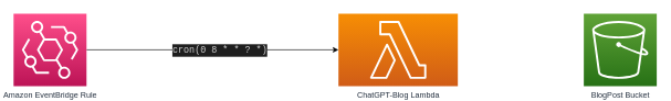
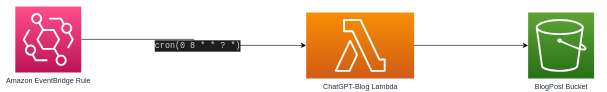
- <mxCell id="4" value="Amazon EventBridge Rule" style="sketch=0;points=[[0,0,0],[0.25,0,0],[0.5,0,0],[0.75,0,0],[1,0,0],[0,1,0],[0.25,1,0],[0.5,1,0],[0.75,1,0],[1,1,0],[0,0.25,0],[0,0.5,0],[0,0.75,0],[1,0.25,0],[1,0.5,0],[1,0.75,0]];outlineConnect=0;fontColor=#232F3E;gradientColor=#FF4F8B;gradientDirection=north;fillColor=#BC1356;strokeColor=#ffffff;dashed=0;verticalLabelPosition=bottom;verticalAlign=top;align=center;html=1;fontSize=12;fontStyle=0;aspect=fixed;shape=mxgraph.aws4.resourceIcon;resIcon=mxgraph.aws4.eventbridge;" vertex="1" parent="1"><mxGeometry x="20" y="20" width="110" height="110" as="geometry" /></mxCell>
+ <mxCell id="4" value="Amazon EventBridge Rule" style="sketch=0;points=[[0,0,0],[0.25,0,0],[0.5,0,0],[0.75,0,0],[1,0,0],[0,1,0],[0.25,1,0],[0.5,1,0],[0.75,1,0],[1,1,0],[0,0.25,0],[0,0.5,0],[0,0.75,0],[1,0.25,0],[1,0.5,0],[1,0.75,0]];outlineConnect=0;fontColor=#232F3E;gradientColor=#FF4F8B;gradientDirection=north;fillColor=#BC1356;strokeColor=#ffffff;dashed=0;verticalLabelPosition=bottom;verticalAlign=top;align=center;html=1;fontSize=12;fontStyle=0;aspect=fixed;shape=mxgraph.aws4.resourceIcon;resIcon=mxgraph.aws4.eventbridge;" vertex="1" parent="1"><mxGeometry x="25" y="10" width="110" height="110" as="geometry" /></mxCell>
+ <mxCell id="5" style="edgeStyle=orthogonalEdgeStyle;rounded=0;orthogonalLoop=1;jettySize=auto;html=1;entryX=0;entryY=0.5;entryDx=0;entryDy=0;entryPerimeter=0;" edge="1" parent="1" source="6" target="7"><mxGeometry relative="1" as="geometry" /></mxCell>
